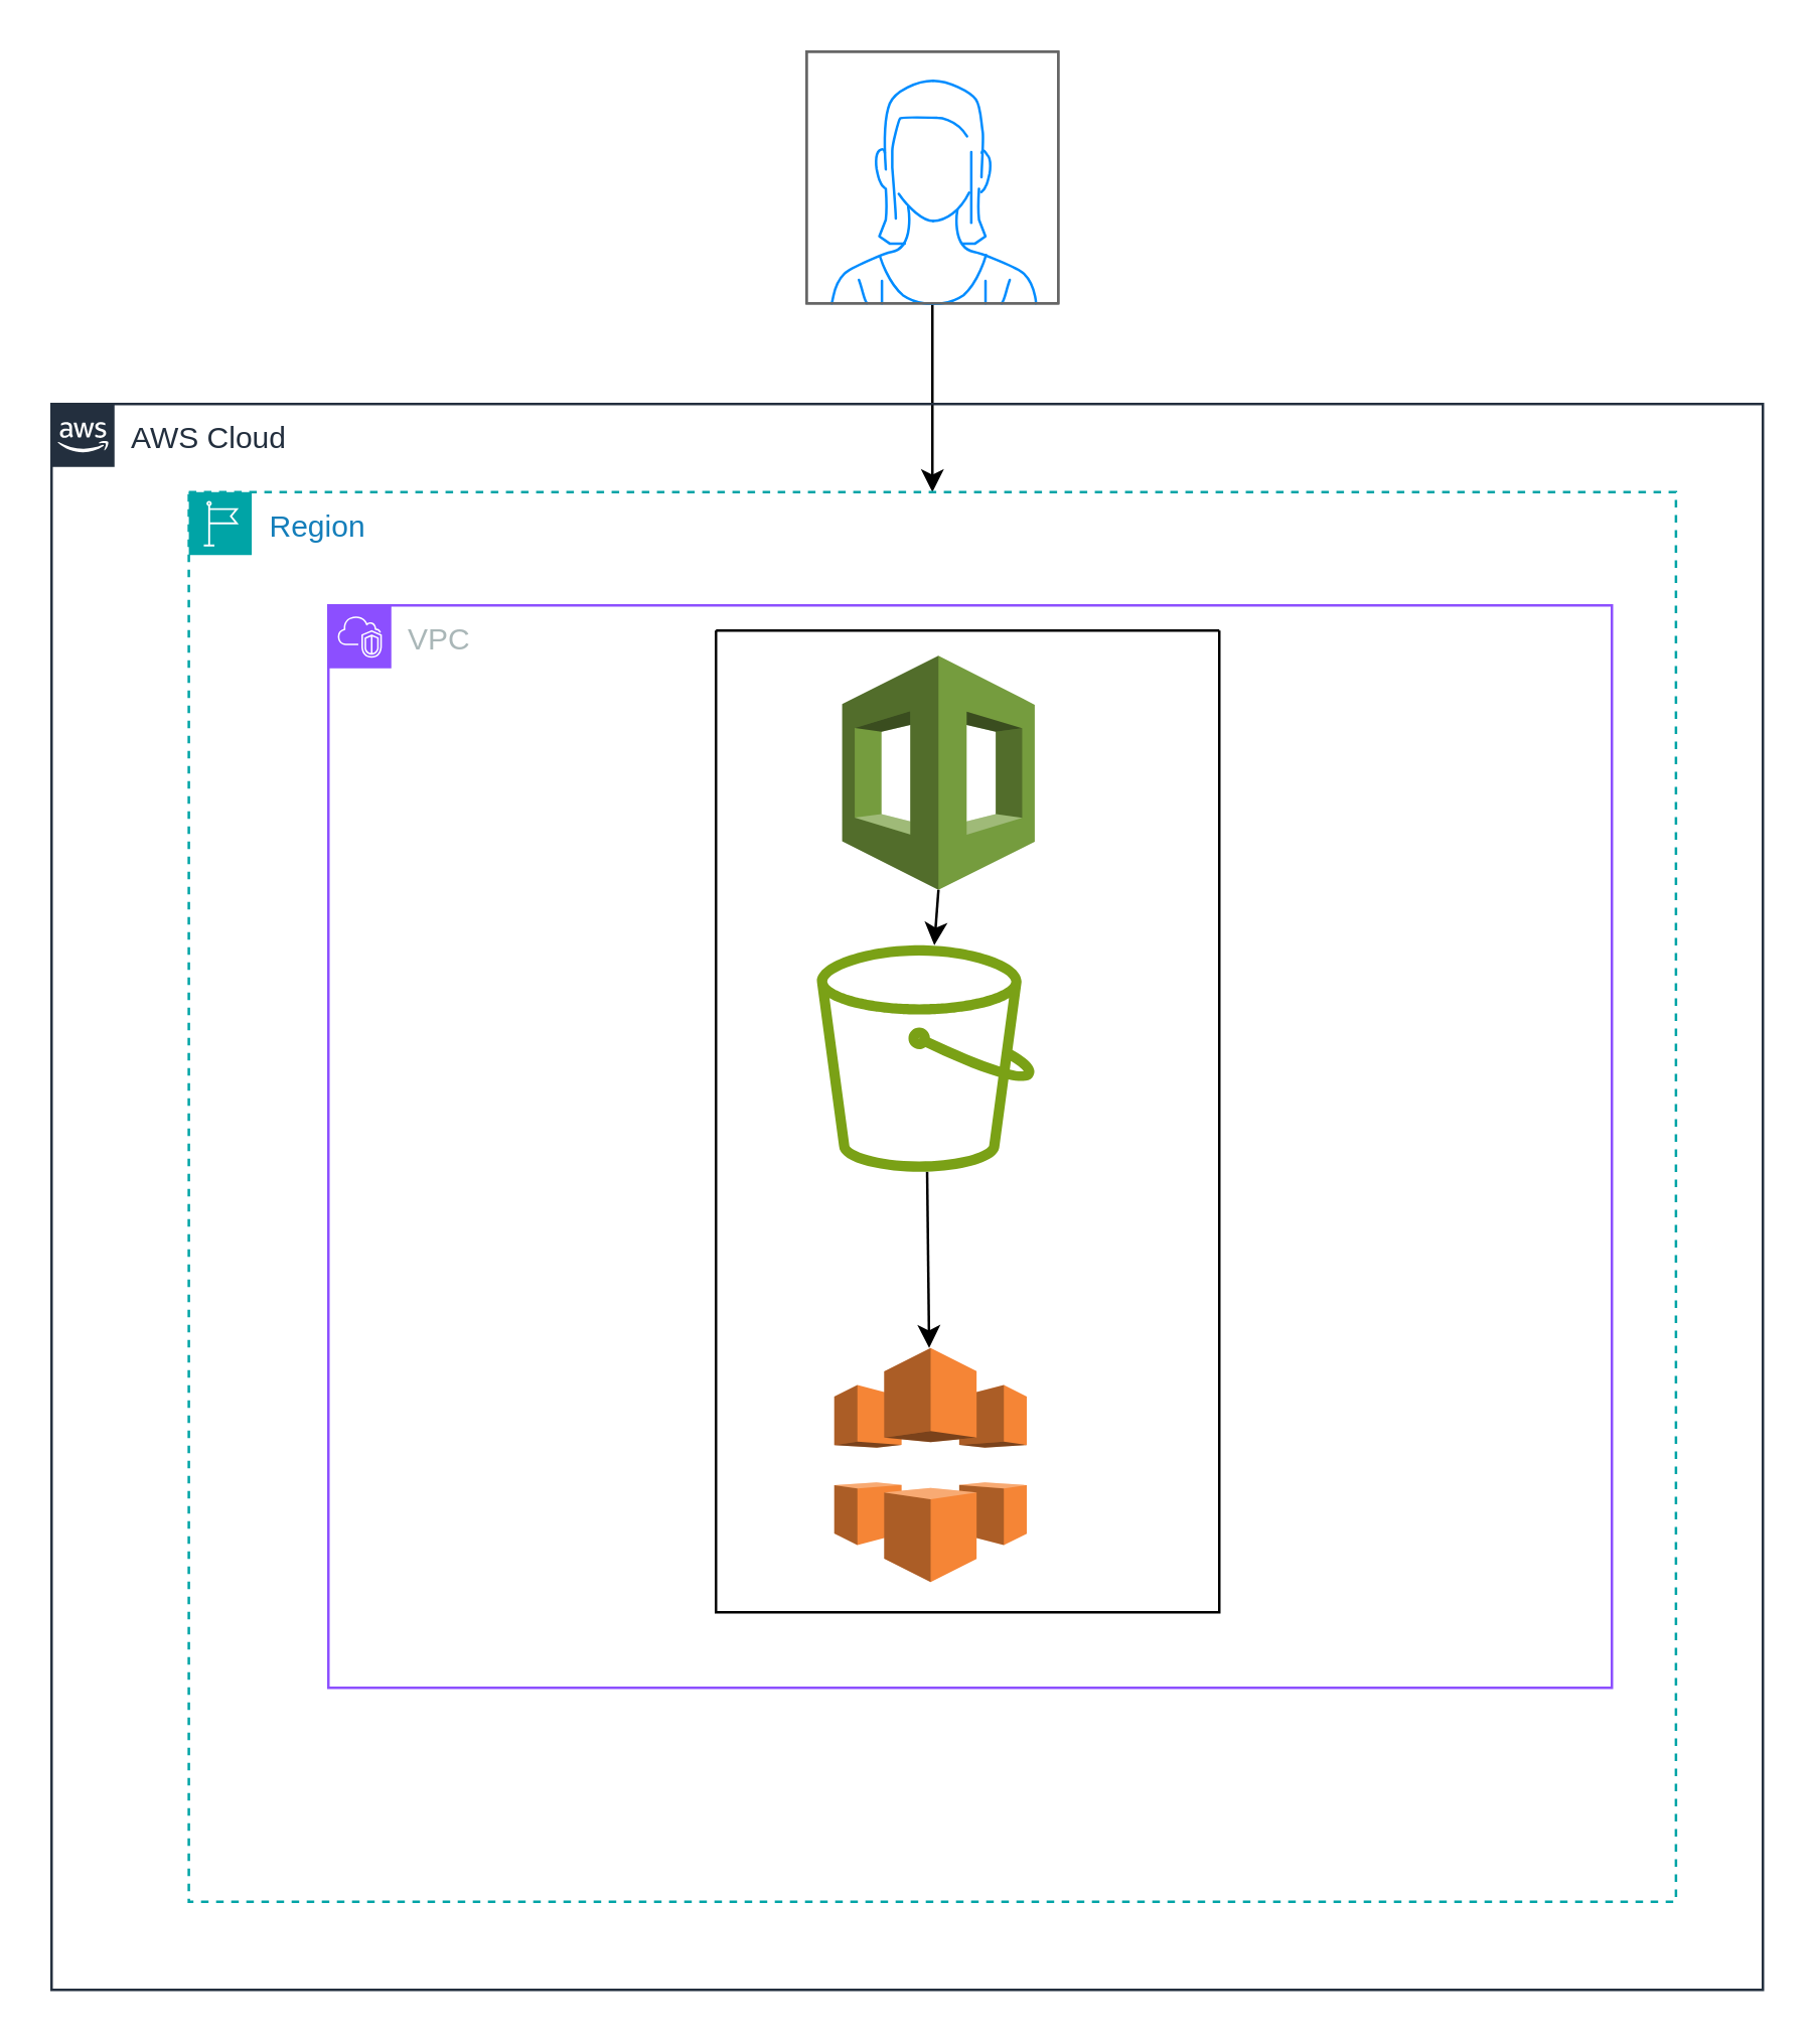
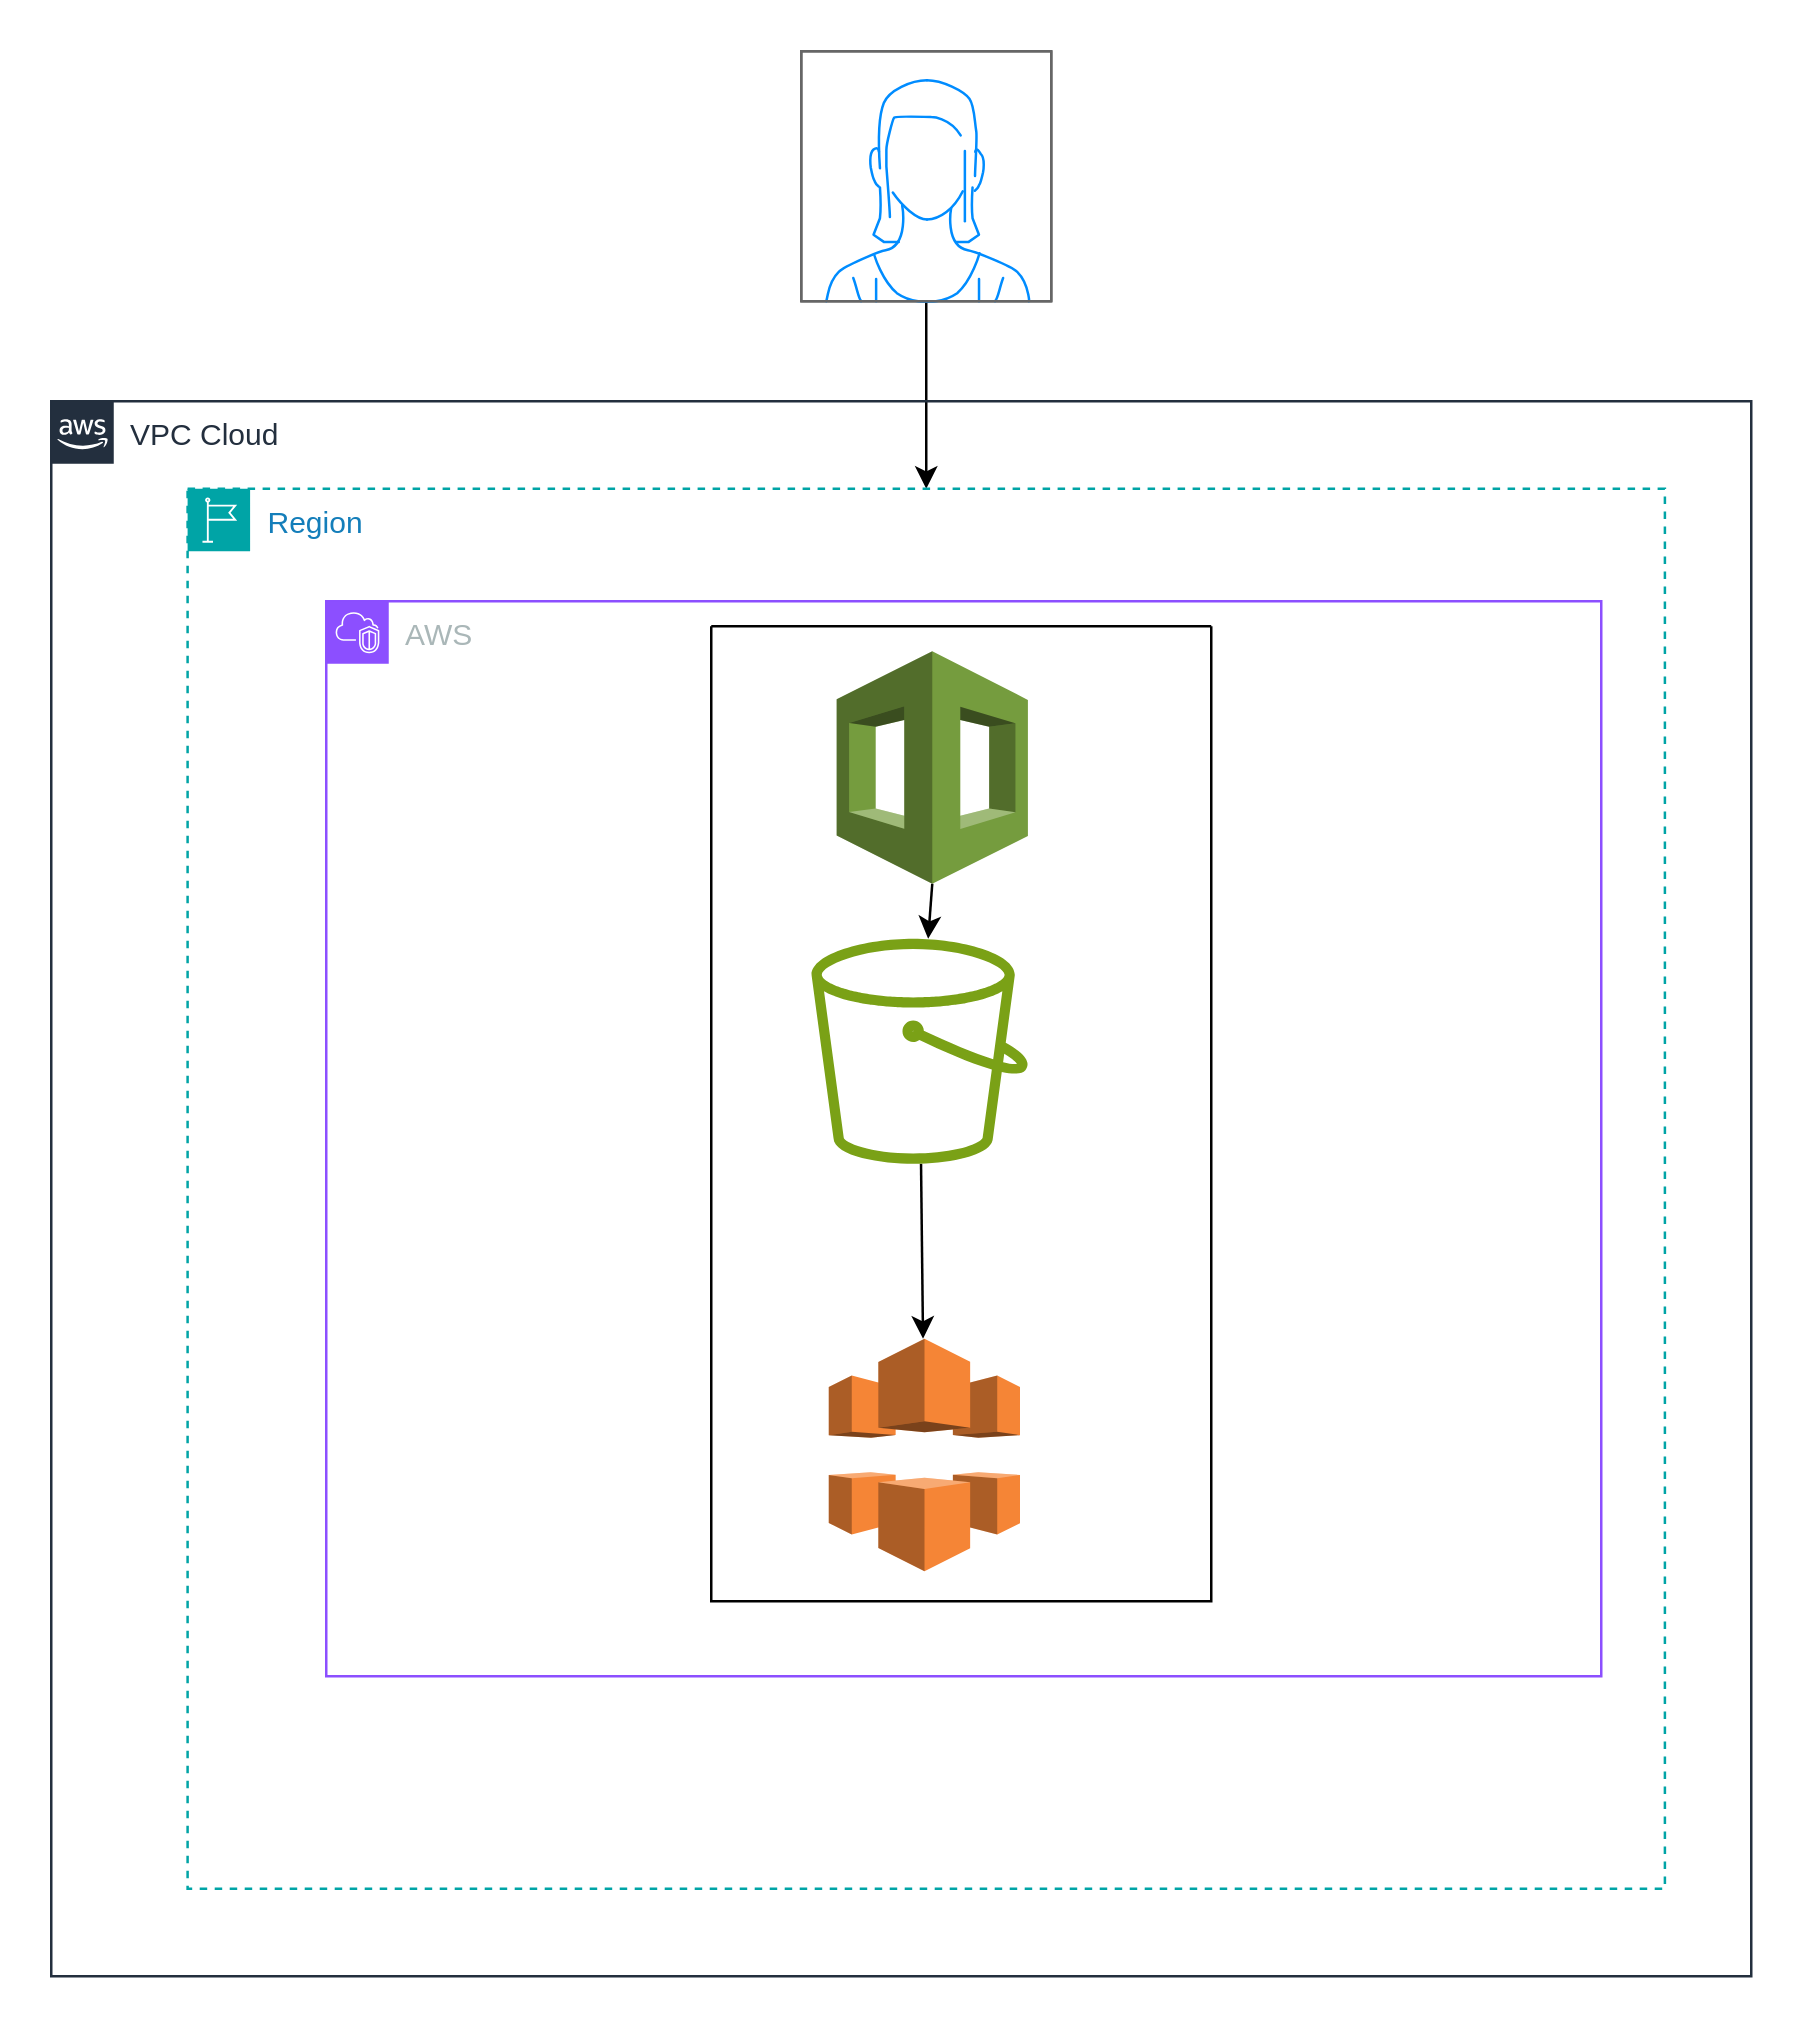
- <mxCell id="4" value="AWS Cloud" style="points=[[0,0],[0.25,0],[0.5,0],[0.75,0],[1,0],[1,0.25],[1,0.5],[1,0.75],[1,1],[0.75,1],[0.5,1],[0.25,1],[0,1],[0,0.75],[0,0.5],[0,0.25]];outlineConnect=0;gradientColor=none;html=1;whiteSpace=wrap;fontSize=12;fontStyle=0;container=1;pointerEvents=0;collapsible=0;recursiveResize=0;shape=mxgraph.aws4.group;grIcon=mxgraph.aws4.group_aws_cloud_alt;strokeColor=#232F3E;fillColor=none;verticalAlign=top;align=left;spacingLeft=30;fontColor=#232F3E;dashed=0;" vertex="1" parent="1"><mxGeometry x="20" y="160" width="680" height="630" as="geometry" /></mxCell>
+ <mxCell id="4" value="VPC Cloud" style="points=[[0,0],[0.25,0],[0.5,0],[0.75,0],[1,0],[1,0.25],[1,0.5],[1,0.75],[1,1],[0.75,1],[0.5,1],[0.25,1],[0,1],[0,0.75],[0,0.5],[0,0.25]];outlineConnect=0;gradientColor=none;html=1;whiteSpace=wrap;fontSize=12;fontStyle=0;container=1;pointerEvents=0;collapsible=0;recursiveResize=0;shape=mxgraph.aws4.group;grIcon=mxgraph.aws4.group_aws_cloud_alt;strokeColor=#232F3E;fillColor=none;verticalAlign=top;align=left;spacingLeft=30;fontColor=#232F3E;dashed=0;" vertex="1" parent="1"><mxGeometry x="20" y="160" width="680" height="630" as="geometry" /></mxCell>
- <mxCell id="13" value="VPC" style="points=[[0,0],[0.25,0],[0.5,0],[0.75,0],[1,0],[1,0.25],[1,0.5],[1,0.75],[1,1],[0.75,1],[0.5,1],[0.25,1],[0,1],[0,0.75],[0,0.5],[0,0.25]];outlineConnect=0;gradientColor=none;html=1;whiteSpace=wrap;fontSize=12;fontStyle=0;container=1;pointerEvents=0;collapsible=0;recursiveResize=0;shape=mxgraph.aws4.group;grIcon=mxgraph.aws4.group_vpc2;strokeColor=#8C4FFF;fillColor=none;verticalAlign=top;align=left;spacingLeft=30;fontColor=#AAB7B8;dashed=0;" vertex="1" parent="1"><mxGeometry x="130" y="240" width="510" height="430" as="geometry" /></mxCell>
+ <mxCell id="13" value="AWS" style="points=[[0,0],[0.25,0],[0.5,0],[0.75,0],[1,0],[1,0.25],[1,0.5],[1,0.75],[1,1],[0.75,1],[0.5,1],[0.25,1],[0,1],[0,0.75],[0,0.5],[0,0.25]];outlineConnect=0;gradientColor=none;html=1;whiteSpace=wrap;fontSize=12;fontStyle=0;container=1;pointerEvents=0;collapsible=0;recursiveResize=0;shape=mxgraph.aws4.group;grIcon=mxgraph.aws4.group_vpc2;strokeColor=#8C4FFF;fillColor=none;verticalAlign=top;align=left;spacingLeft=30;fontColor=#AAB7B8;dashed=0;" vertex="1" parent="1"><mxGeometry x="130" y="240" width="510" height="430" as="geometry" /></mxCell>
